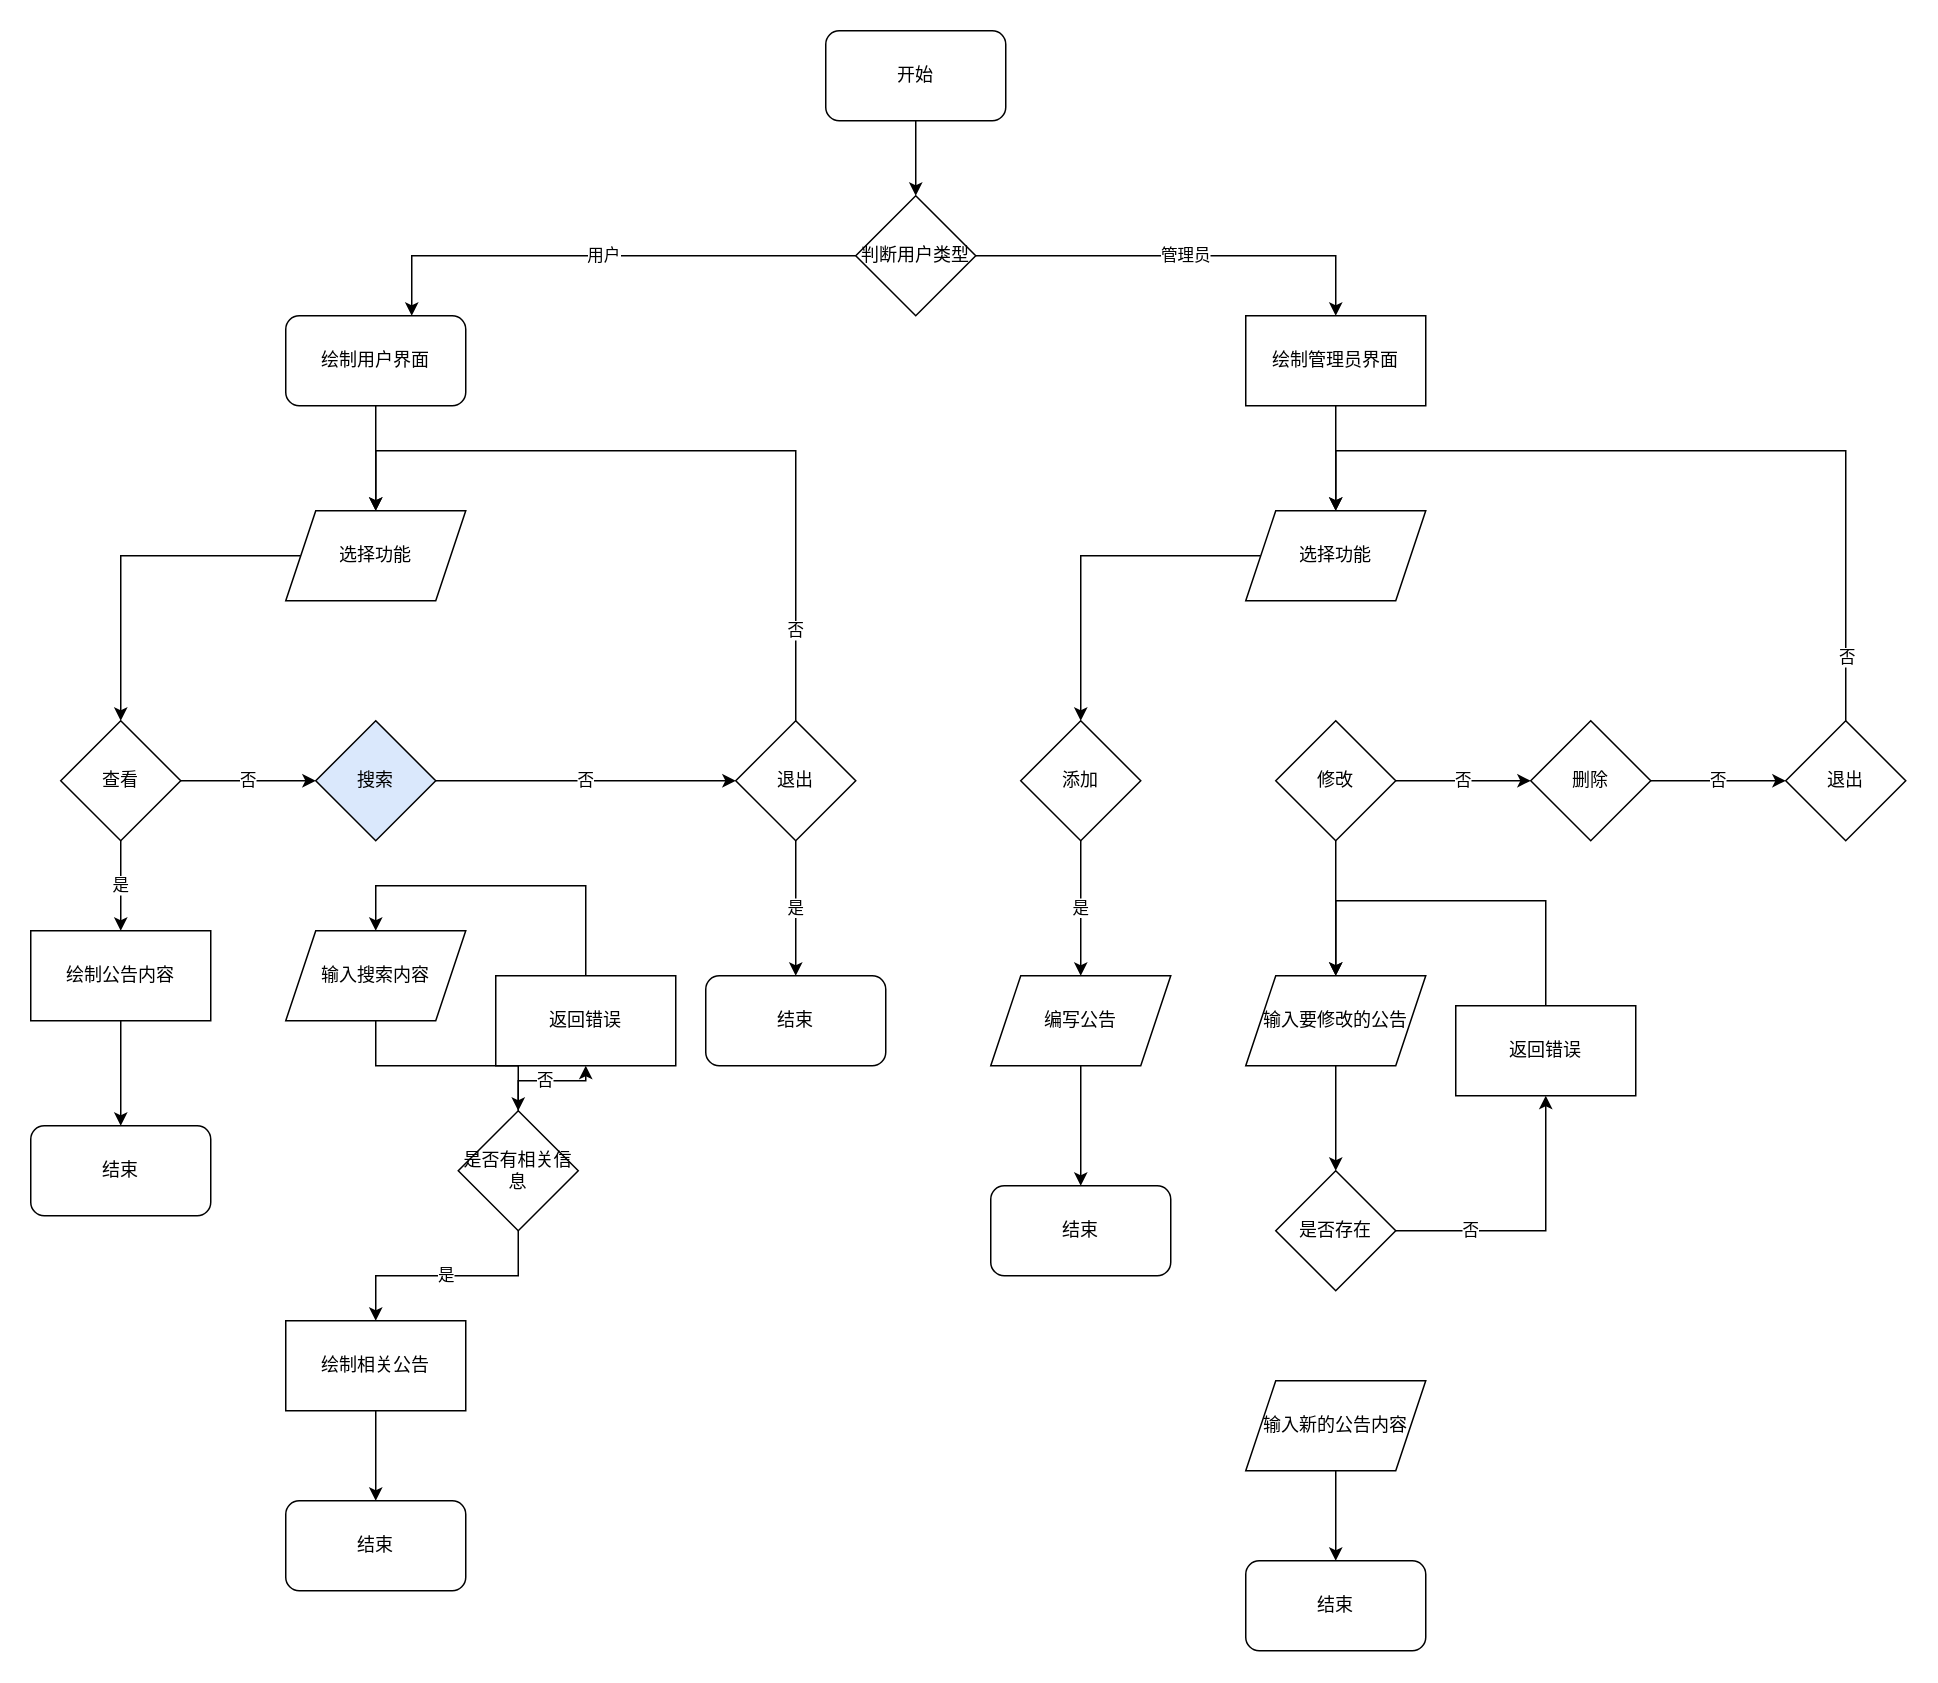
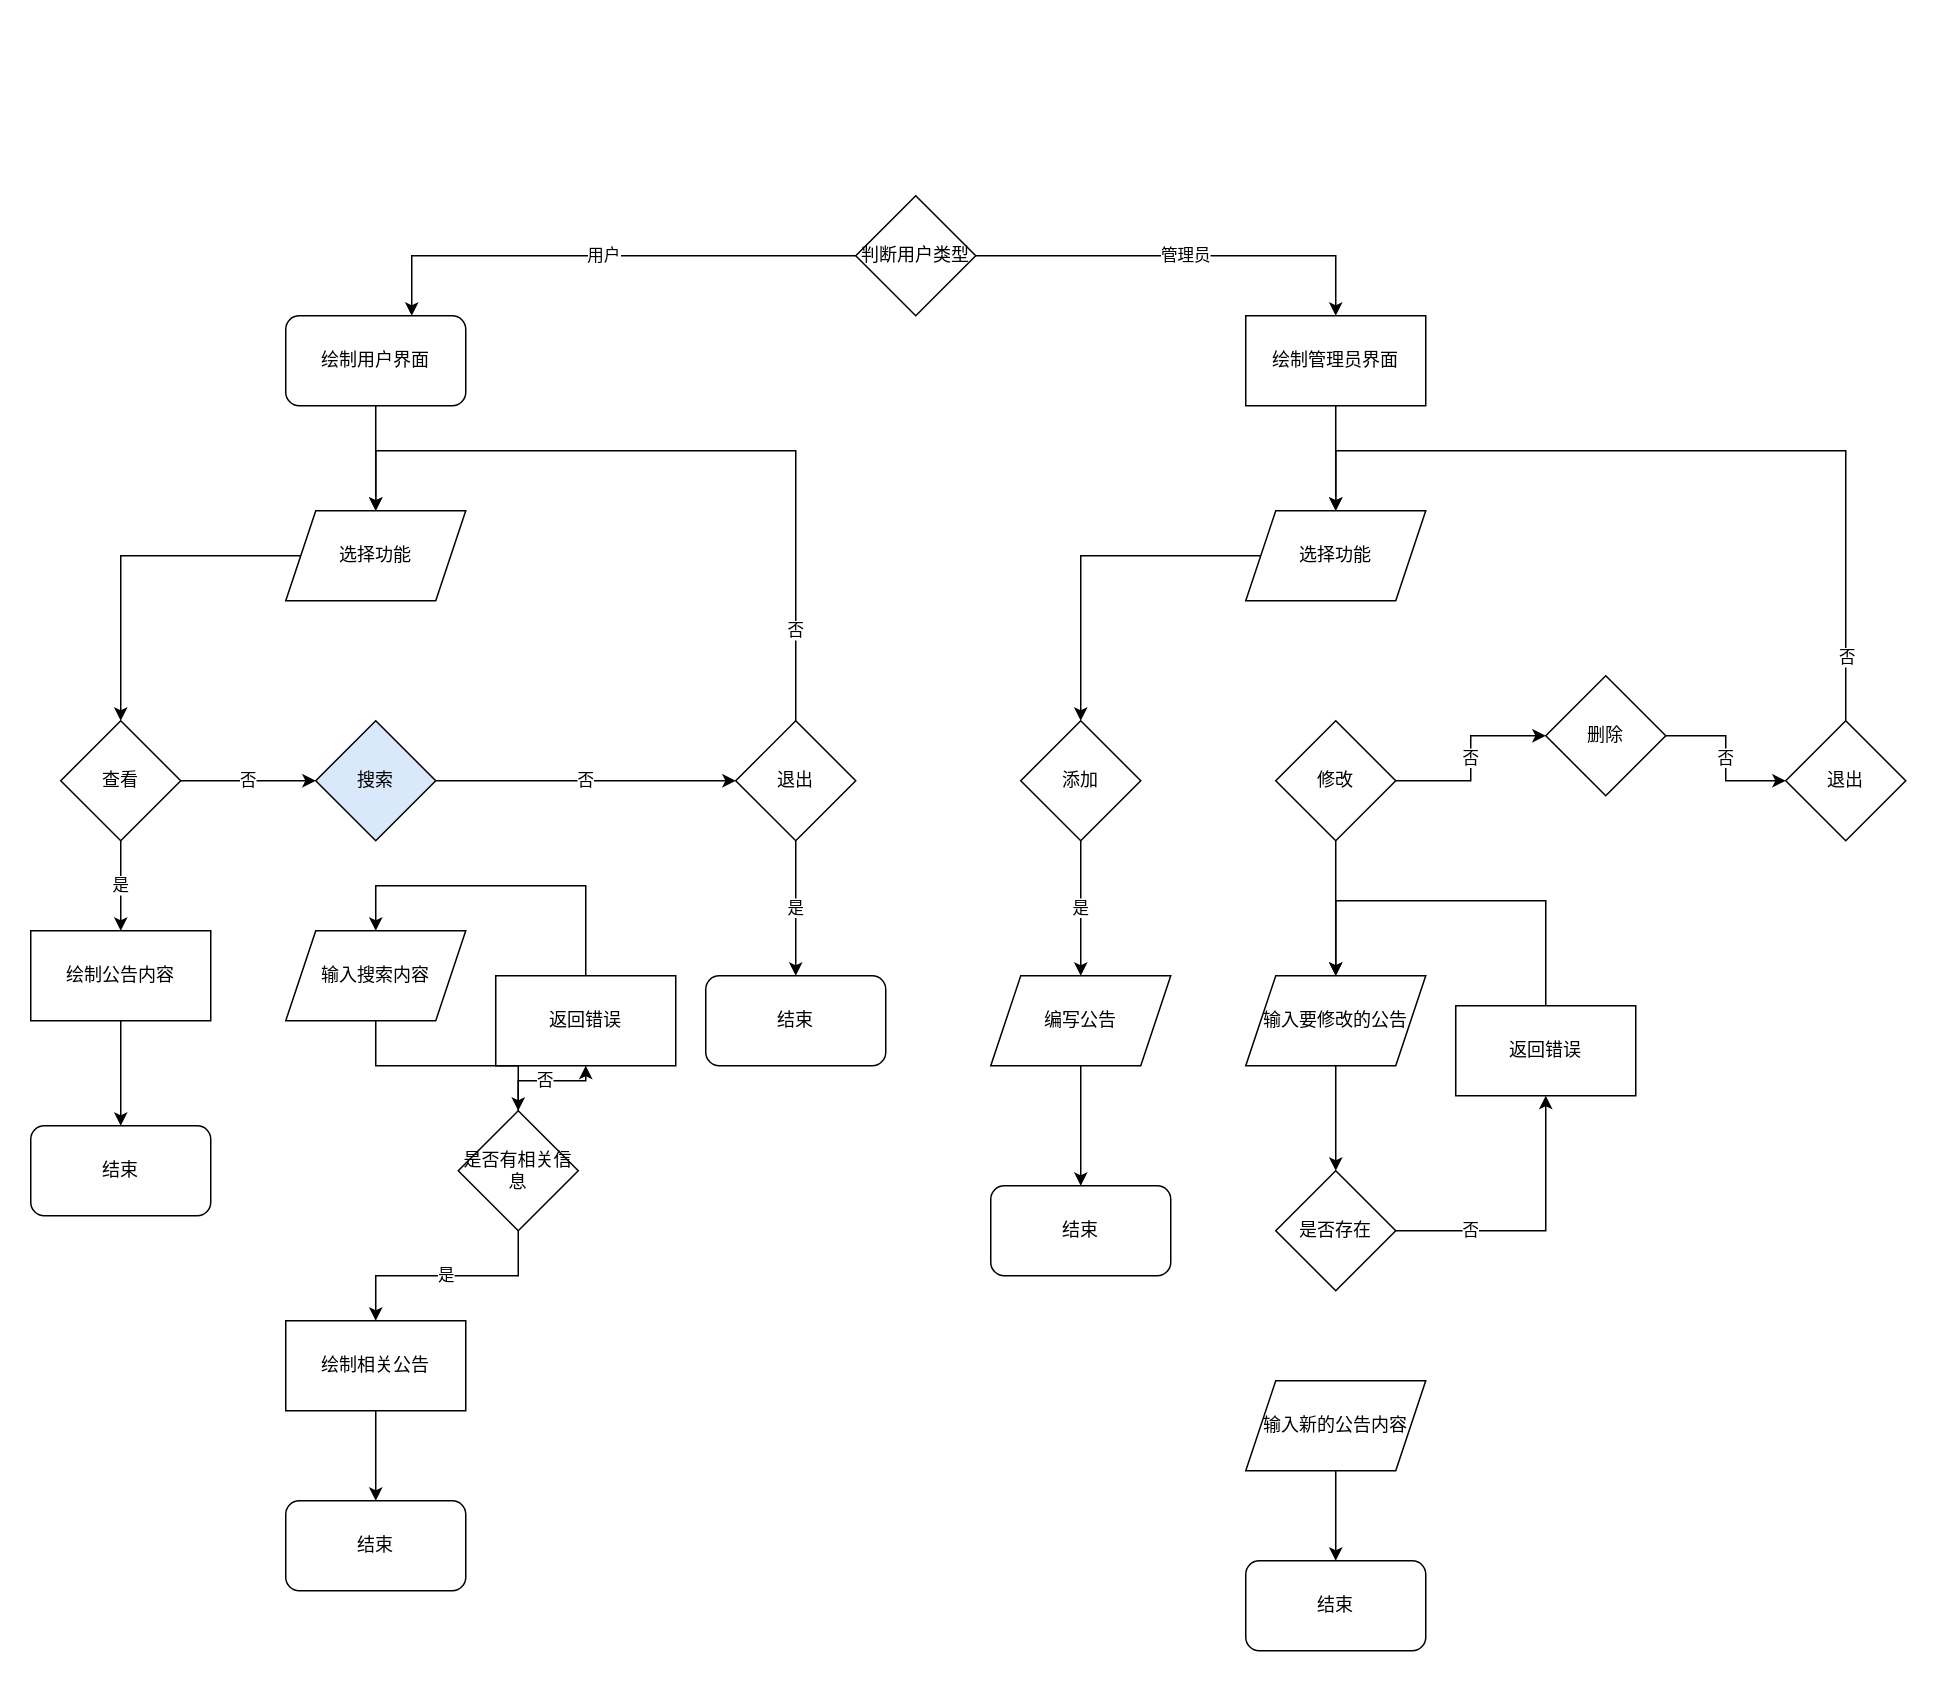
- <mxCell id="3" value="开始" style="rounded=1;whiteSpace=wrap;html=1;" vertex="1" parent="1"><mxGeometry x="550" y="20" width="120" height="60" as="geometry" /></mxCell>
- <mxCell id="2" style="edgeStyle=orthogonalEdgeStyle;rounded=0;orthogonalLoop=1;jettySize=auto;html=1;" edge="1" parent="1" source="3" target="6"><mxGeometry relative="1" as="geometry" /></mxCell>
- <mxCell id="43" value="删除" style="rhombus;whiteSpace=wrap;html=1;" vertex="1" parent="1"><mxGeometry x="1020" y="480" width="80" height="80" as="geometry" /></mxCell>
+ <mxCell id="43" value="删除" style="rhombus;whiteSpace=wrap;html=1;" vertex="1" parent="1"><mxGeometry x="1030" y="450" width="80" height="80" as="geometry" /></mxCell>
